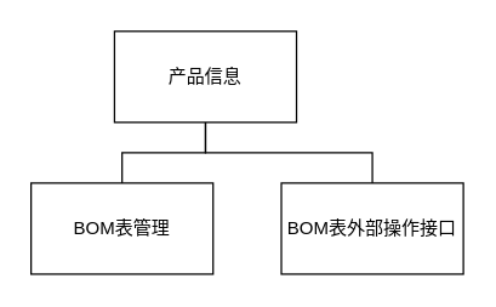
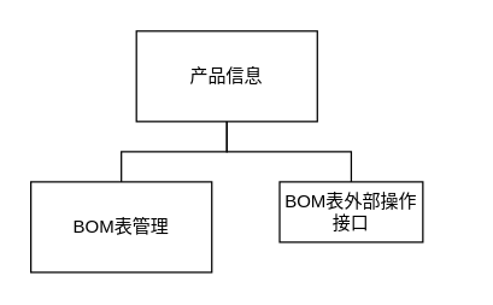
- <mxCell id="4" value="产品信息" style="rounded=0;whiteSpace=wrap;html=1;" parent="1" vertex="1"><mxGeometry x="75" y="20" width="120" height="60" as="geometry" /></mxCell>
+ <mxCell id="4" value="产品信息" style="rounded=0;whiteSpace=wrap;html=1;" parent="1" vertex="1"><mxGeometry x="90" y="20" width="120" height="60" as="geometry" /></mxCell>
- <mxCell id="6" value="BOM表外部操作接口" style="rounded=0;whiteSpace=wrap;html=1;" parent="1" vertex="1"><mxGeometry x="185" y="120" width="120" height="60" as="geometry" /></mxCell>
+ <mxCell id="6" value="BOM表外部操作接口" style="rounded=0;whiteSpace=wrap;html=1;" parent="1" vertex="1"><mxGeometry x="185" y="120" width="95" height="40" as="geometry" /></mxCell>
